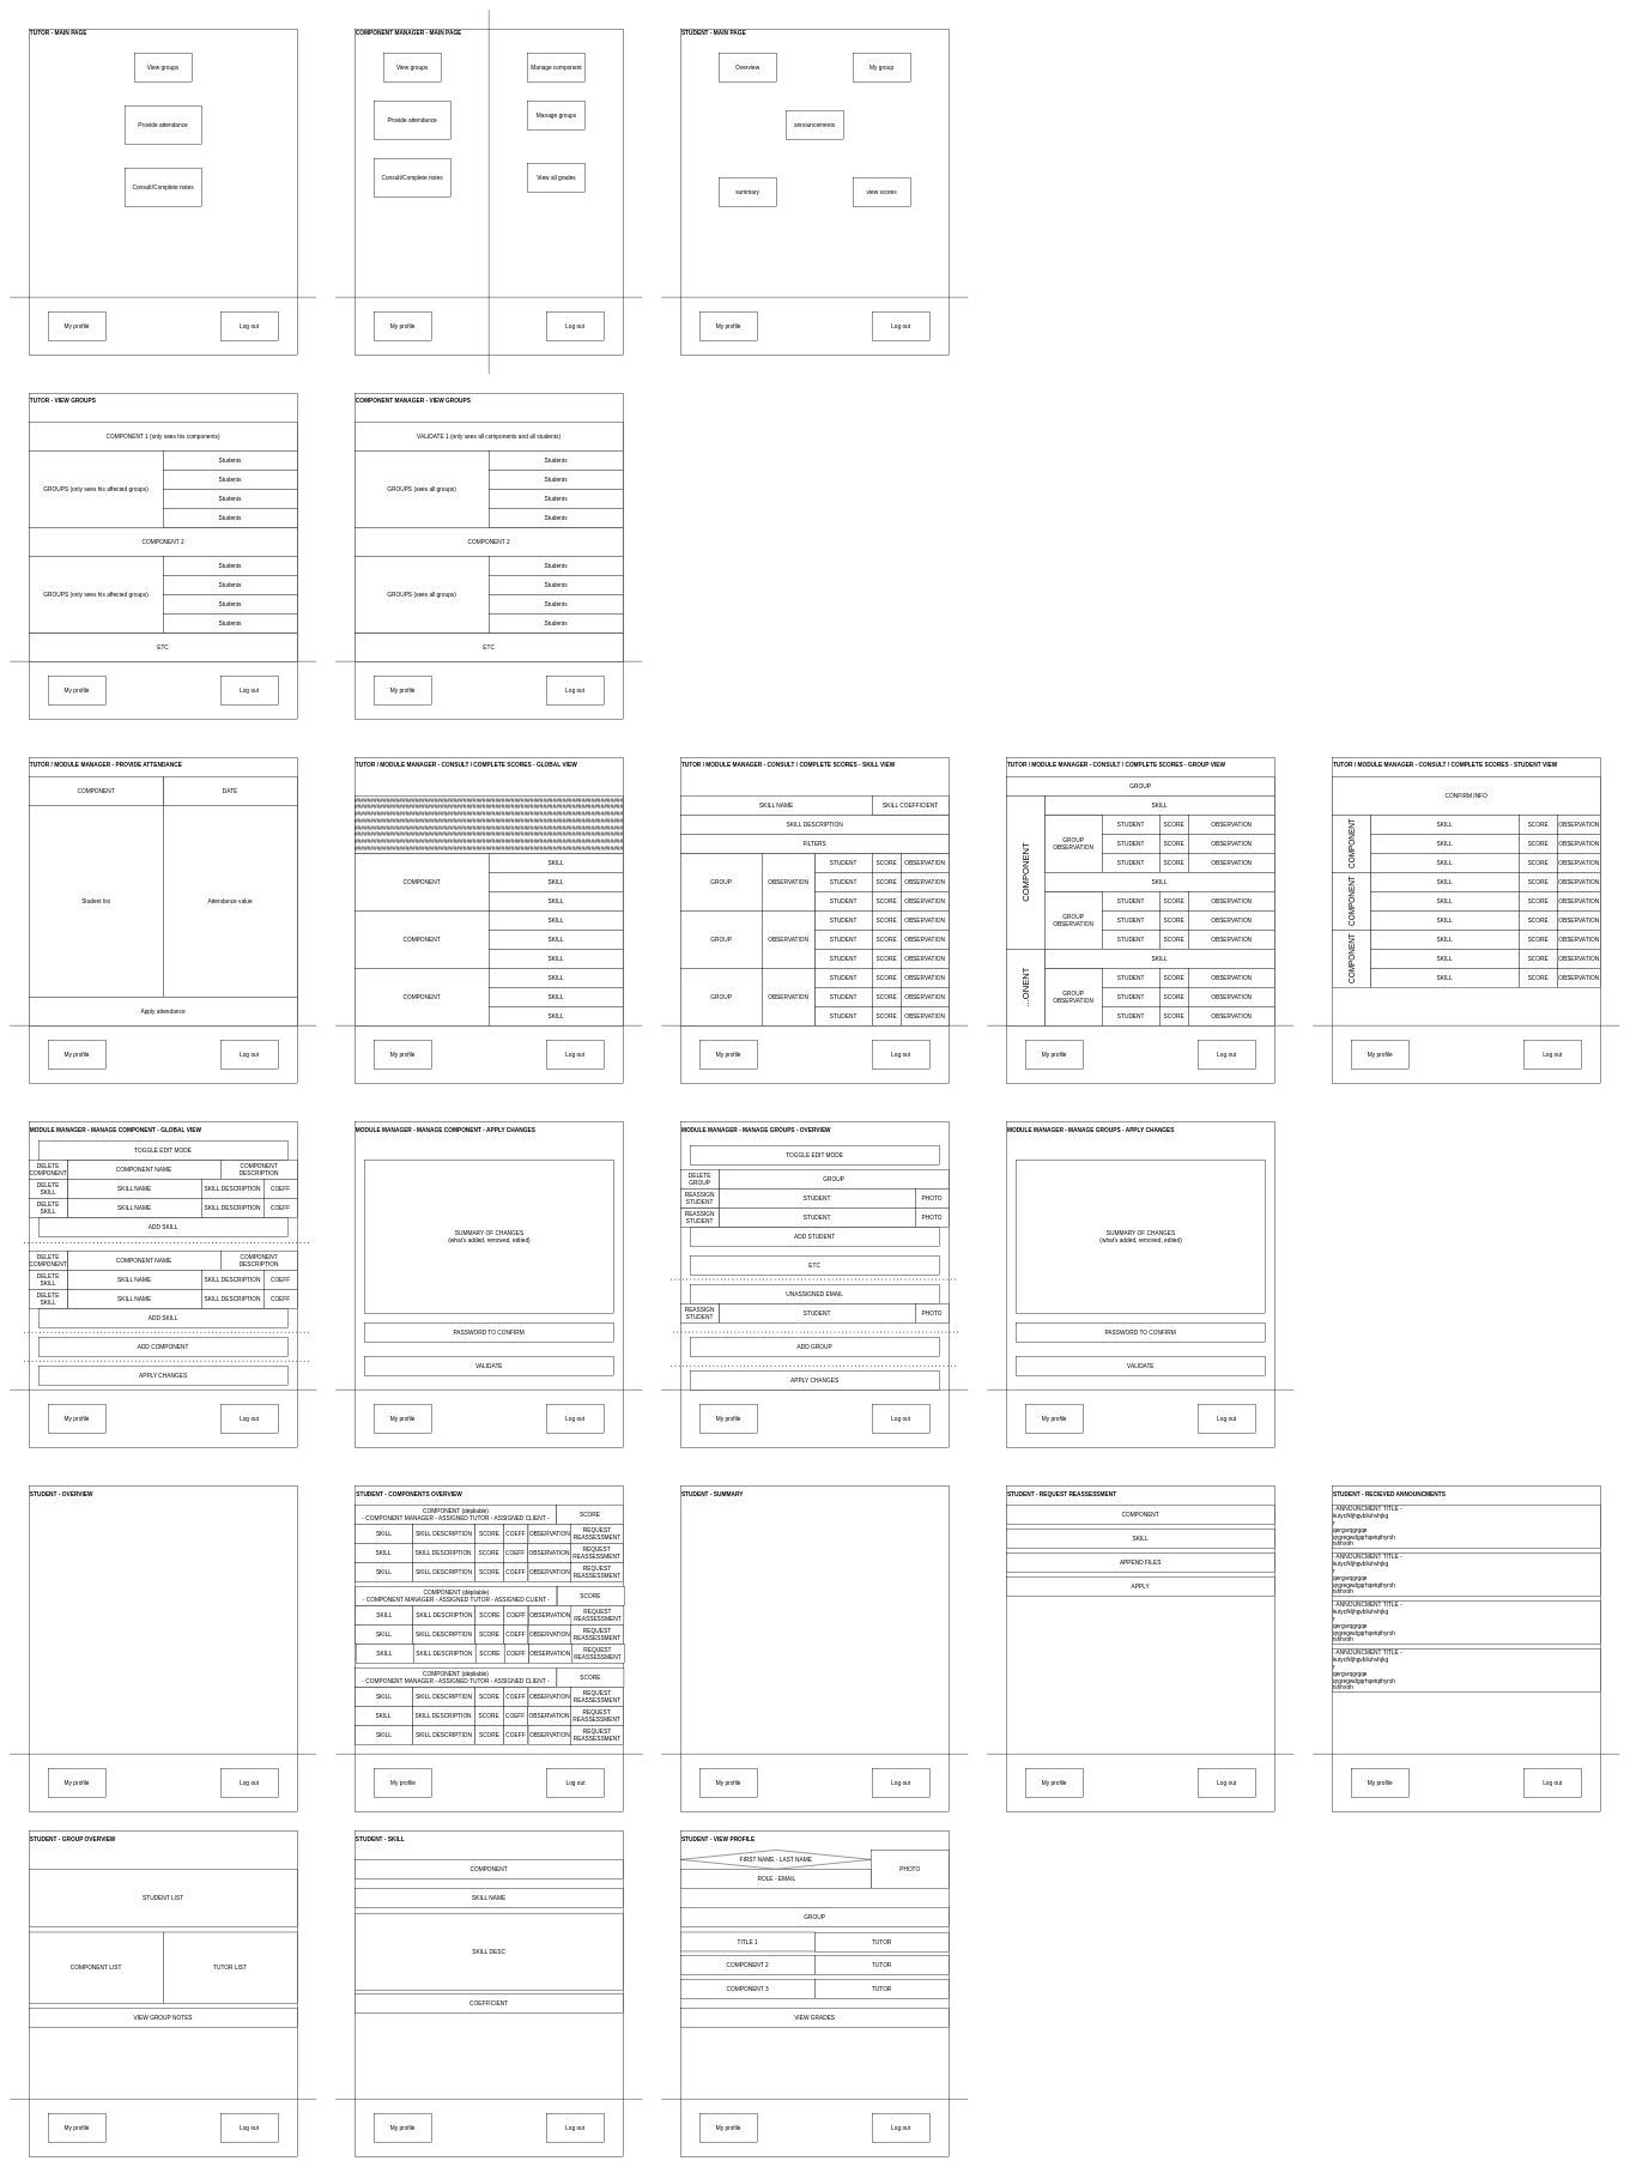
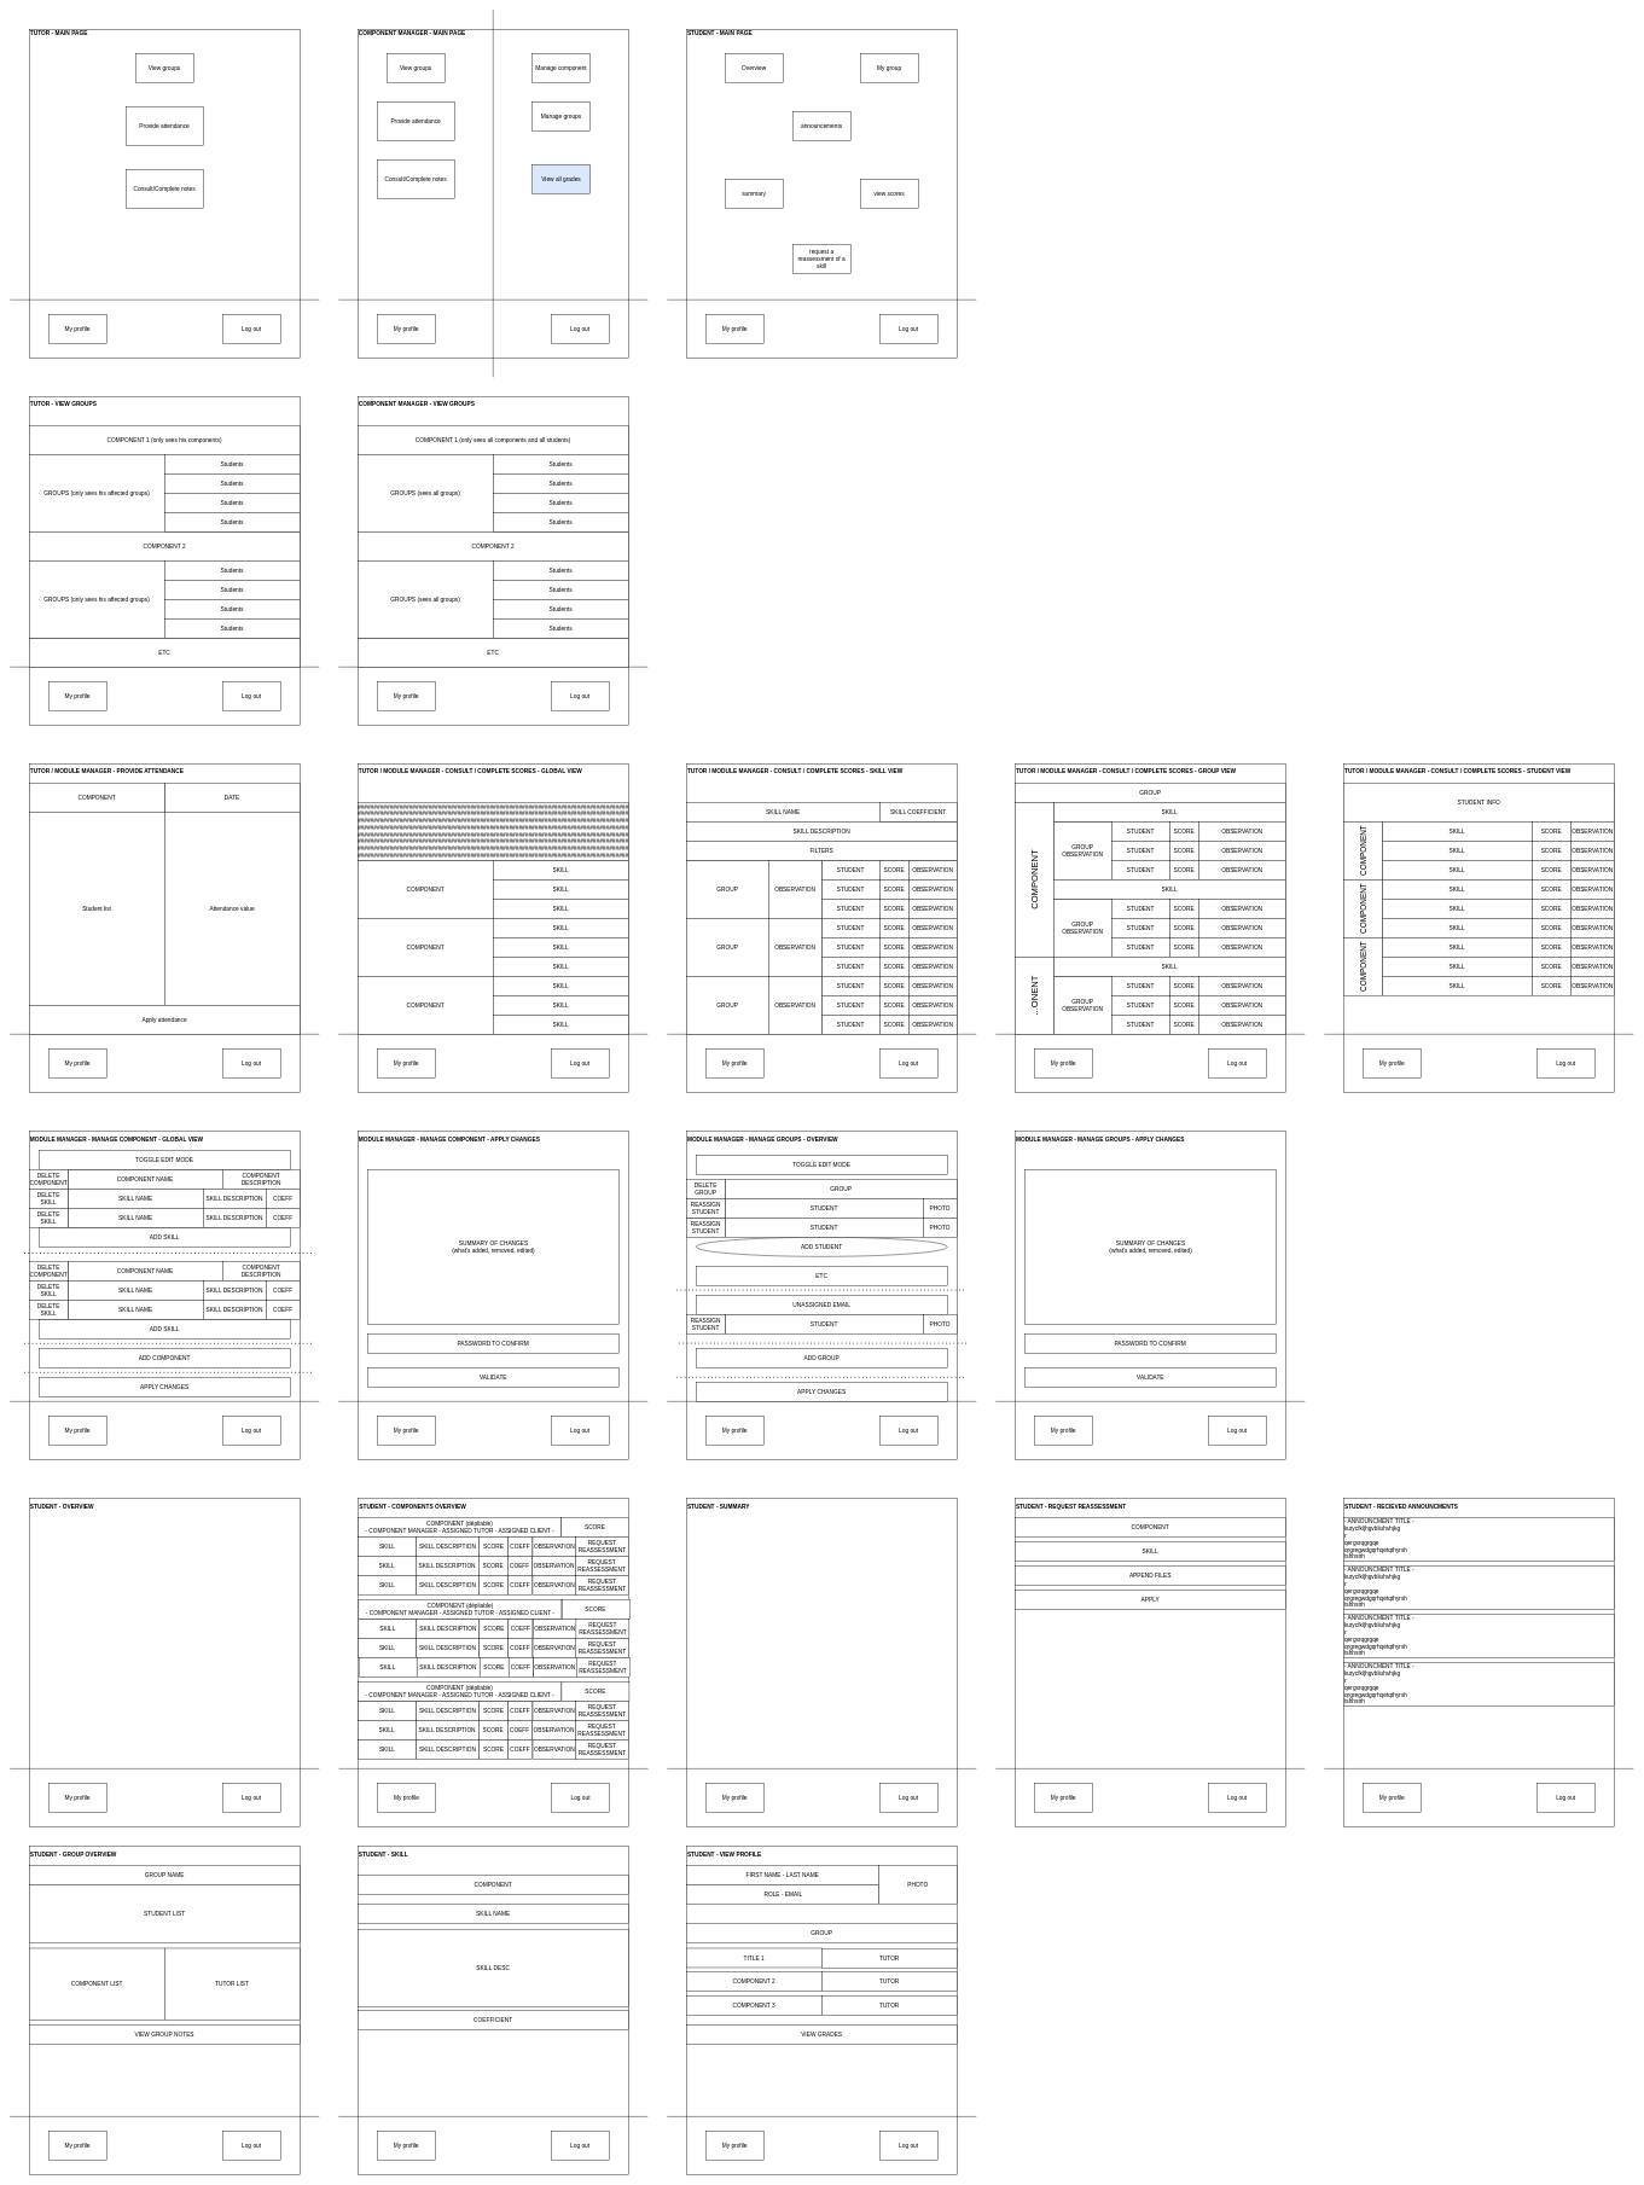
- <mxCell id="19" value="View all grades" style="rounded=0;whiteSpace=wrap;html=1;" parent="1" vertex="1"><mxGeometry x="1101" y="340" width="120" height="60" as="geometry" /></mxCell>
+ <mxCell id="19" value="View all grades" style="rounded=0;whiteSpace=wrap;html=1;fillColor=#dae8fc;" parent="1" vertex="1"><mxGeometry x="1101" y="340" width="120" height="60" as="geometry" /></mxCell>
+ <mxCell id="27" value="request a reassessment of a skill" style="rounded=0;whiteSpace=wrap;html=1;" parent="1" vertex="1"><mxGeometry x="1640" y="505" width="120" height="60" as="geometry" /></mxCell>
- <mxCell id="42" value="VALIDATE 1 (only sees all components and all students)" style="rounded=0;whiteSpace=wrap;html=1;" parent="1" vertex="1"><mxGeometry x="740" y="880" width="560" height="60" as="geometry" /></mxCell>
+ <mxCell id="42" value="COMPONENT 1 (only sees all components and all students)" style="rounded=0;whiteSpace=wrap;html=1;" parent="1" vertex="1"><mxGeometry x="740" y="880" width="560" height="60" as="geometry" /></mxCell>
- <mxCell id="148" value="CONFIRM INFO" style="rounded=0;whiteSpace=wrap;html=1;" parent="1" vertex="1"><mxGeometry x="2780" y="1620" width="560" height="80" as="geometry" /></mxCell>
+ <mxCell id="148" value="STUDENT INFO" style="rounded=0;whiteSpace=wrap;html=1;" parent="1" vertex="1"><mxGeometry x="2780" y="1620" width="560" height="80" as="geometry" /></mxCell>
- <mxCell id="253" value="ADD STUDENT" style="rounded=0;whiteSpace=wrap;html=1;" parent="1" vertex="1"><mxGeometry x="1440" y="2560" width="520" height="40" as="geometry" /></mxCell>
+ <mxCell id="253" value="ADD STUDENT" style="ellipse;whiteSpace=wrap;html=1;" parent="1" vertex="1"><mxGeometry x="1440" y="2560" width="520" height="40" as="geometry" /></mxCell>
+ <mxCell id="370" value="GROUP NAME" style="rounded=0;whiteSpace=wrap;html=1;" parent="1" vertex="1"><mxGeometry x="60" y="3860" width="560" height="40" as="geometry" /></mxCell>
- <mxCell id="377" value="FIRST NAME - LAST NAME" style="rhombus;whiteSpace=wrap;html=1;" parent="1" vertex="1"><mxGeometry x="1420" y="3860" width="397.75" height="40" as="geometry" /></mxCell>
+ <mxCell id="377" value="FIRST NAME - LAST NAME" style="rounded=0;whiteSpace=wrap;html=1;" parent="1" vertex="1"><mxGeometry x="1420" y="3860" width="397.75" height="40" as="geometry" /></mxCell>
